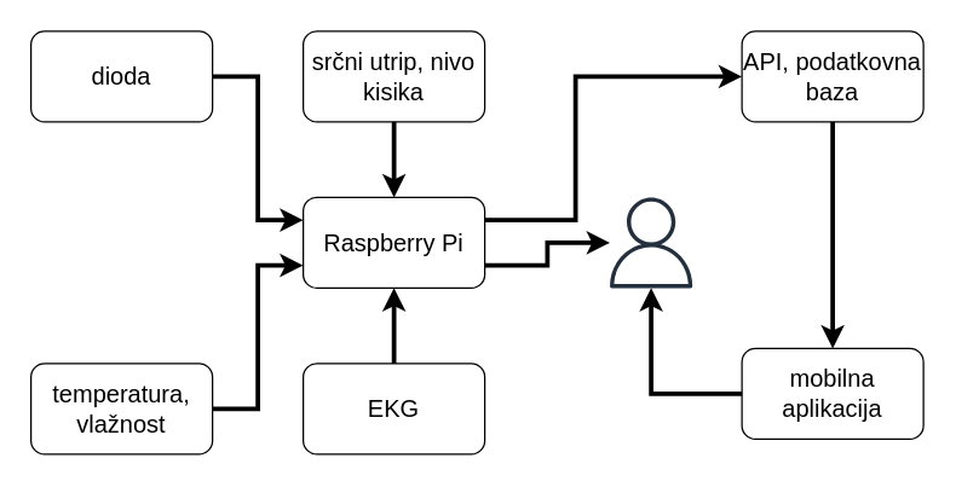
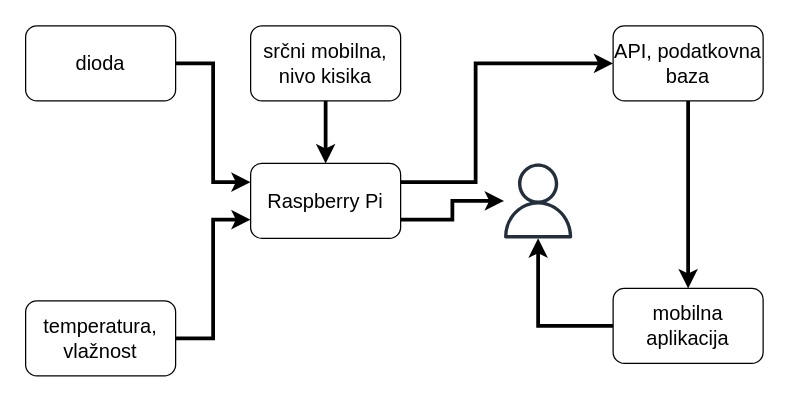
- <mxCell id="7" value="&lt;font style=&quot;font-size: 16px;&quot;&gt;srčni utrip, nivo kisika&lt;br&gt;&lt;/font&gt;" style="rounded=1;whiteSpace=wrap;html=1;fontStyle=0" vertex="1" parent="1"><mxGeometry x="200" y="20" width="120" height="60" as="geometry" /></mxCell>
+ <mxCell id="7" value="&lt;font style=&quot;font-size: 16px;&quot;&gt;srčni mobilna, nivo kisika&lt;br&gt;&lt;/font&gt;" style="rounded=1;whiteSpace=wrap;html=1;fontStyle=0" vertex="1" parent="1"><mxGeometry x="200" y="20" width="120" height="60" as="geometry" /></mxCell>
- <mxCell id="8" style="edgeStyle=orthogonalEdgeStyle;rounded=0;orthogonalLoop=1;jettySize=auto;html=1;exitX=0.5;exitY=0;exitDx=0;exitDy=0;entryX=0.5;entryY=1;entryDx=0;entryDy=0;fontSize=16;strokeWidth=3;" edge="1" parent="1" source="9" target="4"><mxGeometry relative="1" as="geometry" /></mxCell>
- <mxCell id="9" value="&lt;font style=&quot;font-size: 16px;&quot;&gt;EKG&lt;/font&gt;" style="rounded=1;whiteSpace=wrap;html=1;fontStyle=0" vertex="1" parent="1"><mxGeometry x="200" y="240" width="120" height="60" as="geometry" /></mxCell>
